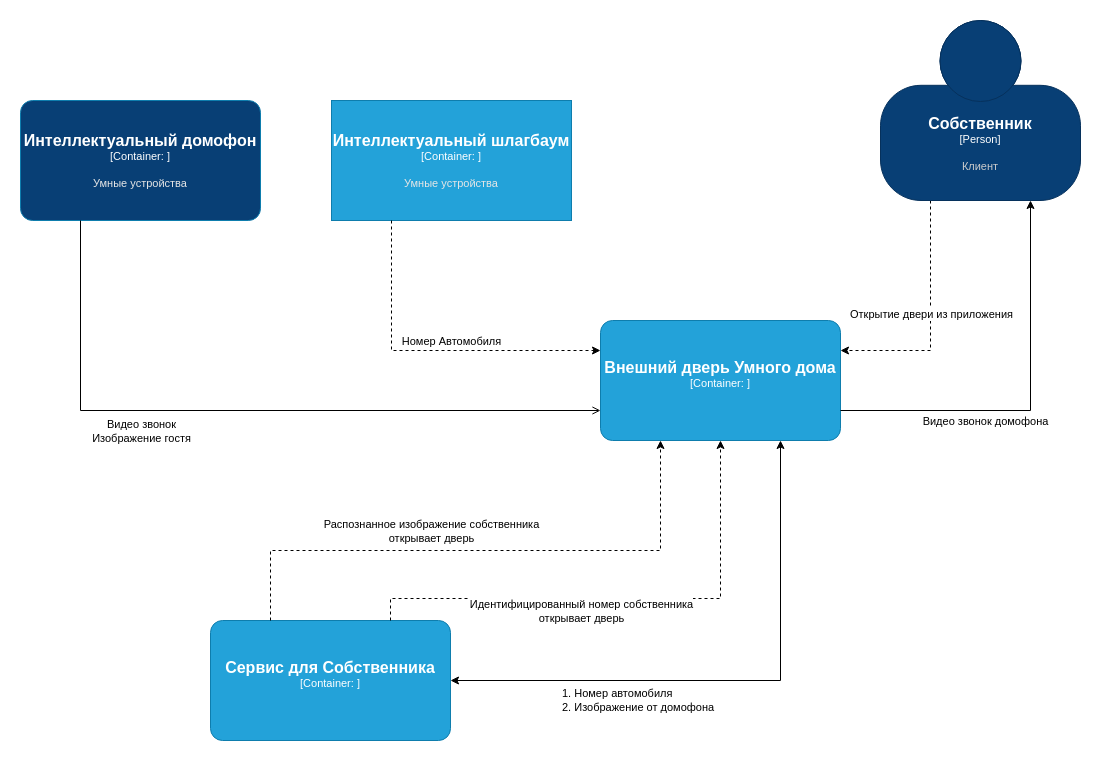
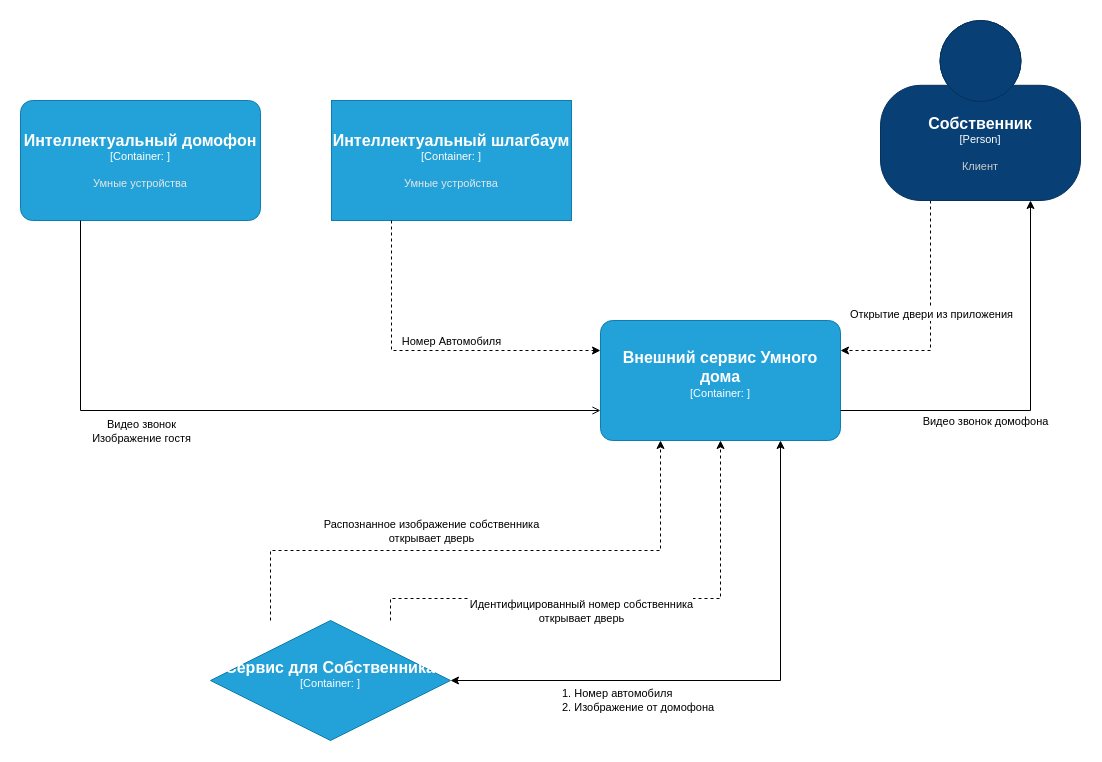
- <mxCell id="2" value="&lt;font style=&quot;font-size: 16px&quot;&gt;&lt;b&gt;Интеллектуальный домофон&lt;/b&gt;&lt;/font&gt;&lt;div&gt;[Container: ]&lt;/div&gt;&lt;br&gt;&lt;div&gt;&lt;font style=&quot;font-size: 11px&quot;&gt;&lt;font color=&quot;#E6E6E6&quot;&gt;Умные устройства&lt;/font&gt;&lt;/div&gt;" style="rounded=1;whiteSpace=wrap;html=1;fontSize=11;labelBackgroundColor=none;fillColor=#083f75;fontColor=#ffffff;align=center;arcSize=10;strokeColor=#0E7DAD;metaEdit=1;resizable=0;points=[[0.25,0,0],[0.5,0,0],[0.75,0,0],[1,0.25,0],[1,0.5,0],[1,0.75,0],[0.75,1,0],[0.5,1,0],[0.25,1,0],[0,0.75,0],[0,0.5,0],[0,0.25,0]];" vertex="1" parent="1"><mxGeometry x="20" y="100" width="240" height="120" as="geometry" /></mxCell>
+ <mxCell id="2" value="&lt;font style=&quot;font-size: 16px&quot;&gt;&lt;b&gt;Интеллектуальный домофон&lt;/b&gt;&lt;/font&gt;&lt;div&gt;[Container: ]&lt;/div&gt;&lt;br&gt;&lt;div&gt;&lt;font style=&quot;font-size: 11px&quot;&gt;&lt;font color=&quot;#E6E6E6&quot;&gt;Умные устройства&lt;/font&gt;&lt;/div&gt;" style="rounded=1;whiteSpace=wrap;html=1;fontSize=11;labelBackgroundColor=none;fillColor=#23A2D9;fontColor=#ffffff;align=center;arcSize=10;strokeColor=#0E7DAD;metaEdit=1;resizable=0;points=[[0.25,0,0],[0.5,0,0],[0.75,0,0],[1,0.25,0],[1,0.5,0],[1,0.75,0],[0.75,1,0],[0.5,1,0],[0.25,1,0],[0,0.75,0],[0,0.5,0],[0,0.25,0]];" vertex="1" parent="1"><mxGeometry x="20" y="100" width="240" height="120" as="geometry" /></mxCell>
- <mxCell id="4" value="&lt;font style=&quot;font-size: 16px&quot;&gt;&lt;b&gt;Внешний дверь Умного дома&lt;/b&gt;&lt;/font&gt;&lt;div&gt;[Container: ]&lt;/div&gt;&lt;br&gt;&lt;div&gt;&lt;font style=&quot;font-size: 11px&quot;&gt;&lt;font color=&quot;#E6E6E6&quot;&gt;&lt;/font&gt;&lt;/div&gt;" style="rounded=1;whiteSpace=wrap;html=1;fontSize=11;labelBackgroundColor=none;fillColor=#23A2D9;fontColor=#ffffff;align=center;arcSize=10;strokeColor=#0E7DAD;metaEdit=1;resizable=0;points=[[0.25,0,0],[0.5,0,0],[0.75,0,0],[1,0.25,0],[1,0.5,0],[1,0.75,0],[0.75,1,0],[0.5,1,0],[0.25,1,0],[0,0.75,0],[0,0.5,0],[0,0.25,0]];" vertex="1" parent="1"><mxGeometry x="600" y="320" width="240" height="120" as="geometry" /></mxCell>
+ <mxCell id="4" value="&lt;font style=&quot;font-size: 16px&quot;&gt;&lt;b&gt;Внешний сервис Умного дома&lt;/b&gt;&lt;/font&gt;&lt;div&gt;[Container: ]&lt;/div&gt;&lt;br&gt;&lt;div&gt;&lt;font style=&quot;font-size: 11px&quot;&gt;&lt;font color=&quot;#E6E6E6&quot;&gt;&lt;/font&gt;&lt;/div&gt;" style="rounded=1;whiteSpace=wrap;html=1;fontSize=11;labelBackgroundColor=none;fillColor=#23A2D9;fontColor=#ffffff;align=center;arcSize=10;strokeColor=#0E7DAD;metaEdit=1;resizable=0;points=[[0.25,0,0],[0.5,0,0],[0.75,0,0],[1,0.25,0],[1,0.5,0],[1,0.75,0],[0.75,1,0],[0.5,1,0],[0.25,1,0],[0,0.75,0],[0,0.5,0],[0,0.25,0]];" vertex="1" parent="1"><mxGeometry x="600" y="320" width="240" height="120" as="geometry" /></mxCell>
- <mxCell id="5" value="&lt;font style=&quot;font-size: 16px&quot;&gt;&lt;b&gt;Сервис для Собственника&lt;/b&gt;&lt;/font&gt;&lt;div&gt;[Container: ]&lt;/div&gt;&lt;br&gt;&lt;div&gt;&lt;font style=&quot;font-size: 11px&quot;&gt;&lt;font color=&quot;#E6E6E6&quot;&gt;&lt;/font&gt;&lt;/div&gt;" style="rounded=1;whiteSpace=wrap;html=1;fontSize=11;labelBackgroundColor=none;fillColor=#23A2D9;fontColor=#ffffff;align=center;arcSize=10;strokeColor=#0E7DAD;metaEdit=1;resizable=0;points=[[0.25,0,0],[0.5,0,0],[0.75,0,0],[1,0.25,0],[1,0.5,0],[1,0.75,0],[0.75,1,0],[0.5,1,0],[0.25,1,0],[0,0.75,0],[0,0.5,0],[0,0.25,0]];" vertex="1" parent="1"><mxGeometry x="210" y="620" width="240" height="120" as="geometry" /></mxCell>
+ <mxCell id="5" value="&lt;font style=&quot;font-size: 16px&quot;&gt;&lt;b&gt;Сервис для Собственника&lt;/b&gt;&lt;/font&gt;&lt;div&gt;[Container: ]&lt;/div&gt;&lt;br&gt;&lt;div&gt;&lt;font style=&quot;font-size: 11px&quot;&gt;&lt;font color=&quot;#E6E6E6&quot;&gt;&lt;/font&gt;&lt;/div&gt;" style="rhombus;whiteSpace=wrap;html=1;fontSize=11;labelBackgroundColor=none;fillColor=#23A2D9;fontColor=#ffffff;align=center;arcSize=10;strokeColor=#0E7DAD;metaEdit=1;resizable=0;points=[[0.25,0,0],[0.5,0,0],[0.75,0,0],[1,0.25,0],[1,0.5,0],[1,0.75,0],[0.75,1,0],[0.5,1,0],[0.25,1,0],[0,0.75,0],[0,0.5,0],[0,0.25,0]];" vertex="1" parent="1"><mxGeometry x="210" y="620" width="240" height="120" as="geometry" /></mxCell>
